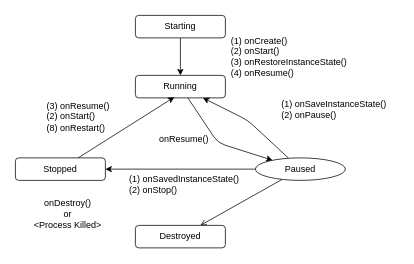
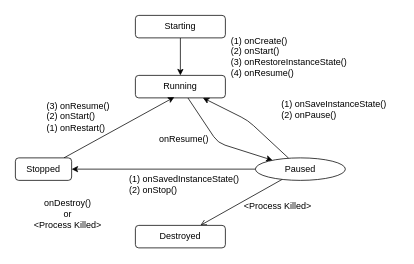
- <mxCell id="17" value="(3) onResume()&lt;br&gt;(2) onStart()&lt;br&gt;(8) onRestart()" style="text;html=1;strokeColor=none;fillColor=none;align=left;verticalAlign=middle;whiteSpace=wrap;rounded=0;" vertex="1" parent="1"><mxGeometry x="60" y="140" width="110" height="30" as="geometry" /></mxCell>
+ <mxCell id="17" value="(3) onResume()&lt;br&gt;(2) onStart()&lt;br&gt;(1) onRestart()" style="text;html=1;strokeColor=none;fillColor=none;align=left;verticalAlign=middle;whiteSpace=wrap;rounded=0;" vertex="1" parent="1"><mxGeometry x="60" y="140" width="110" height="30" as="geometry" /></mxCell>
- <mxCell id="7" value="Stopped" style="rounded=1;whiteSpace=wrap;html=1;" vertex="1" parent="1"><mxGeometry x="20" y="210" width="120" height="30" as="geometry" /></mxCell>
+ <mxCell id="7" value="Stopped" style="rounded=1;whiteSpace=wrap;html=1;" vertex="1" parent="1"><mxGeometry x="20" y="210" width="75" height="30" as="geometry" /></mxCell>
+ <mxCell id="16" value="&amp;lt;Process Killed&amp;gt;" style="text;html=1;strokeColor=none;fillColor=none;align=center;verticalAlign=middle;whiteSpace=wrap;rounded=0;" vertex="1" parent="1"><mxGeometry x="320" y="260" width="100" height="30" as="geometry" /></mxCell>
